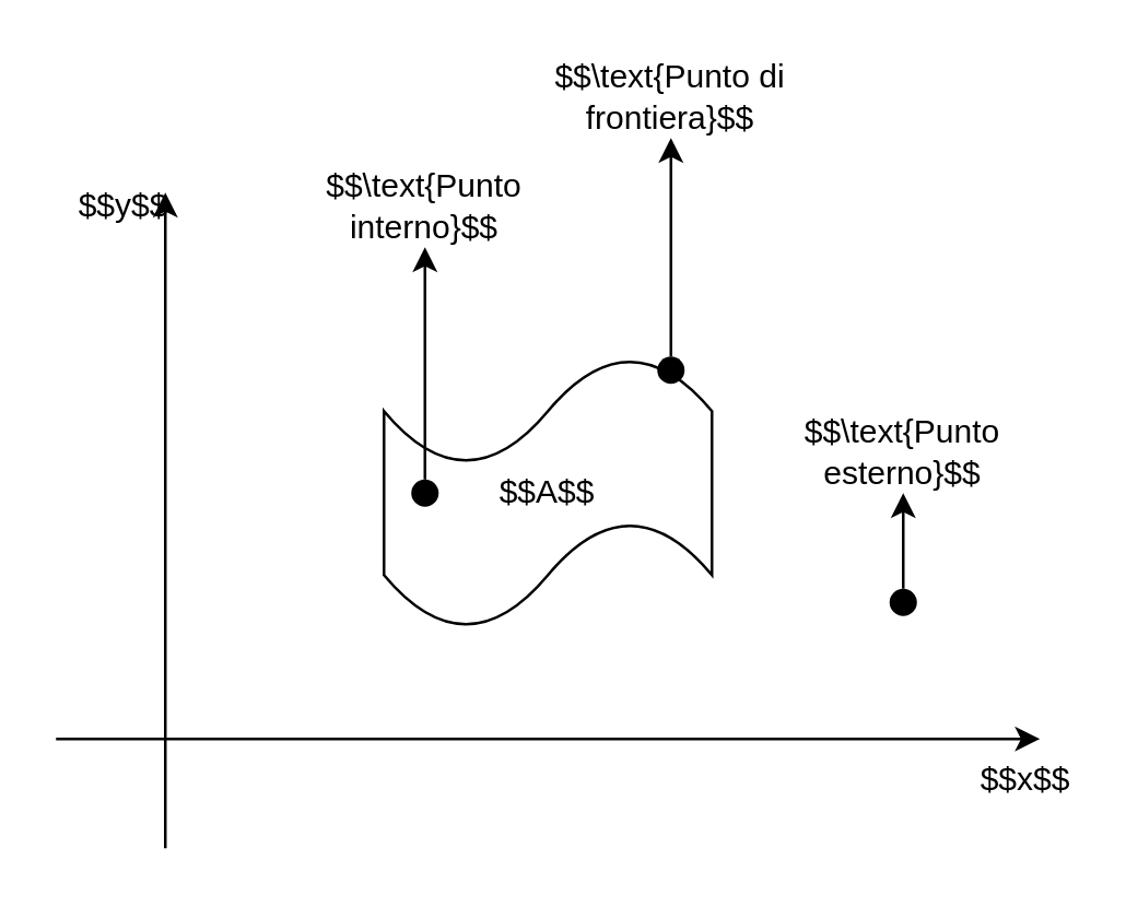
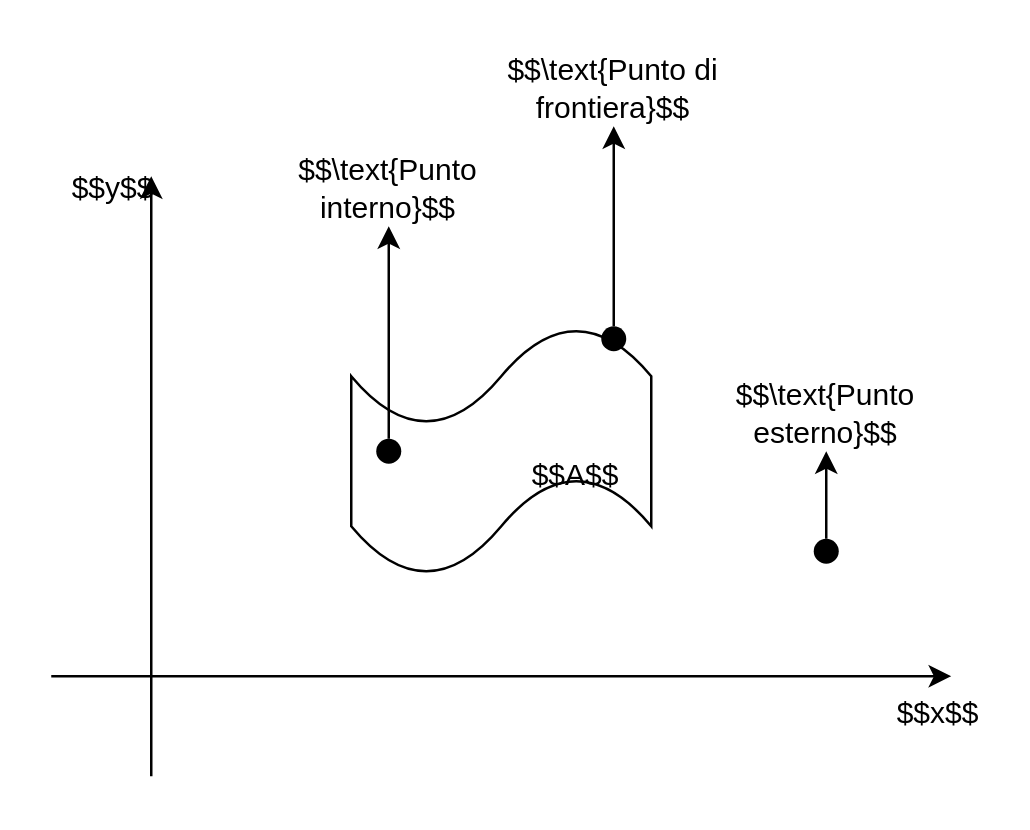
- <mxCell id="9" value="$$A$$" style="text;html=1;strokeColor=none;fillColor=none;align=center;verticalAlign=middle;whiteSpace=wrap;rounded=0;" vertex="1" parent="1"><mxGeometry x="185" y="165" width="30" height="30" as="geometry" /></mxCell>
+ <mxCell id="9" value="$$A$$" style="text;html=1;strokeColor=none;fillColor=none;align=center;verticalAlign=middle;whiteSpace=wrap;rounded=0;" vertex="1" parent="1"><mxGeometry x="215" y="175" width="30" height="30" as="geometry" /></mxCell>
